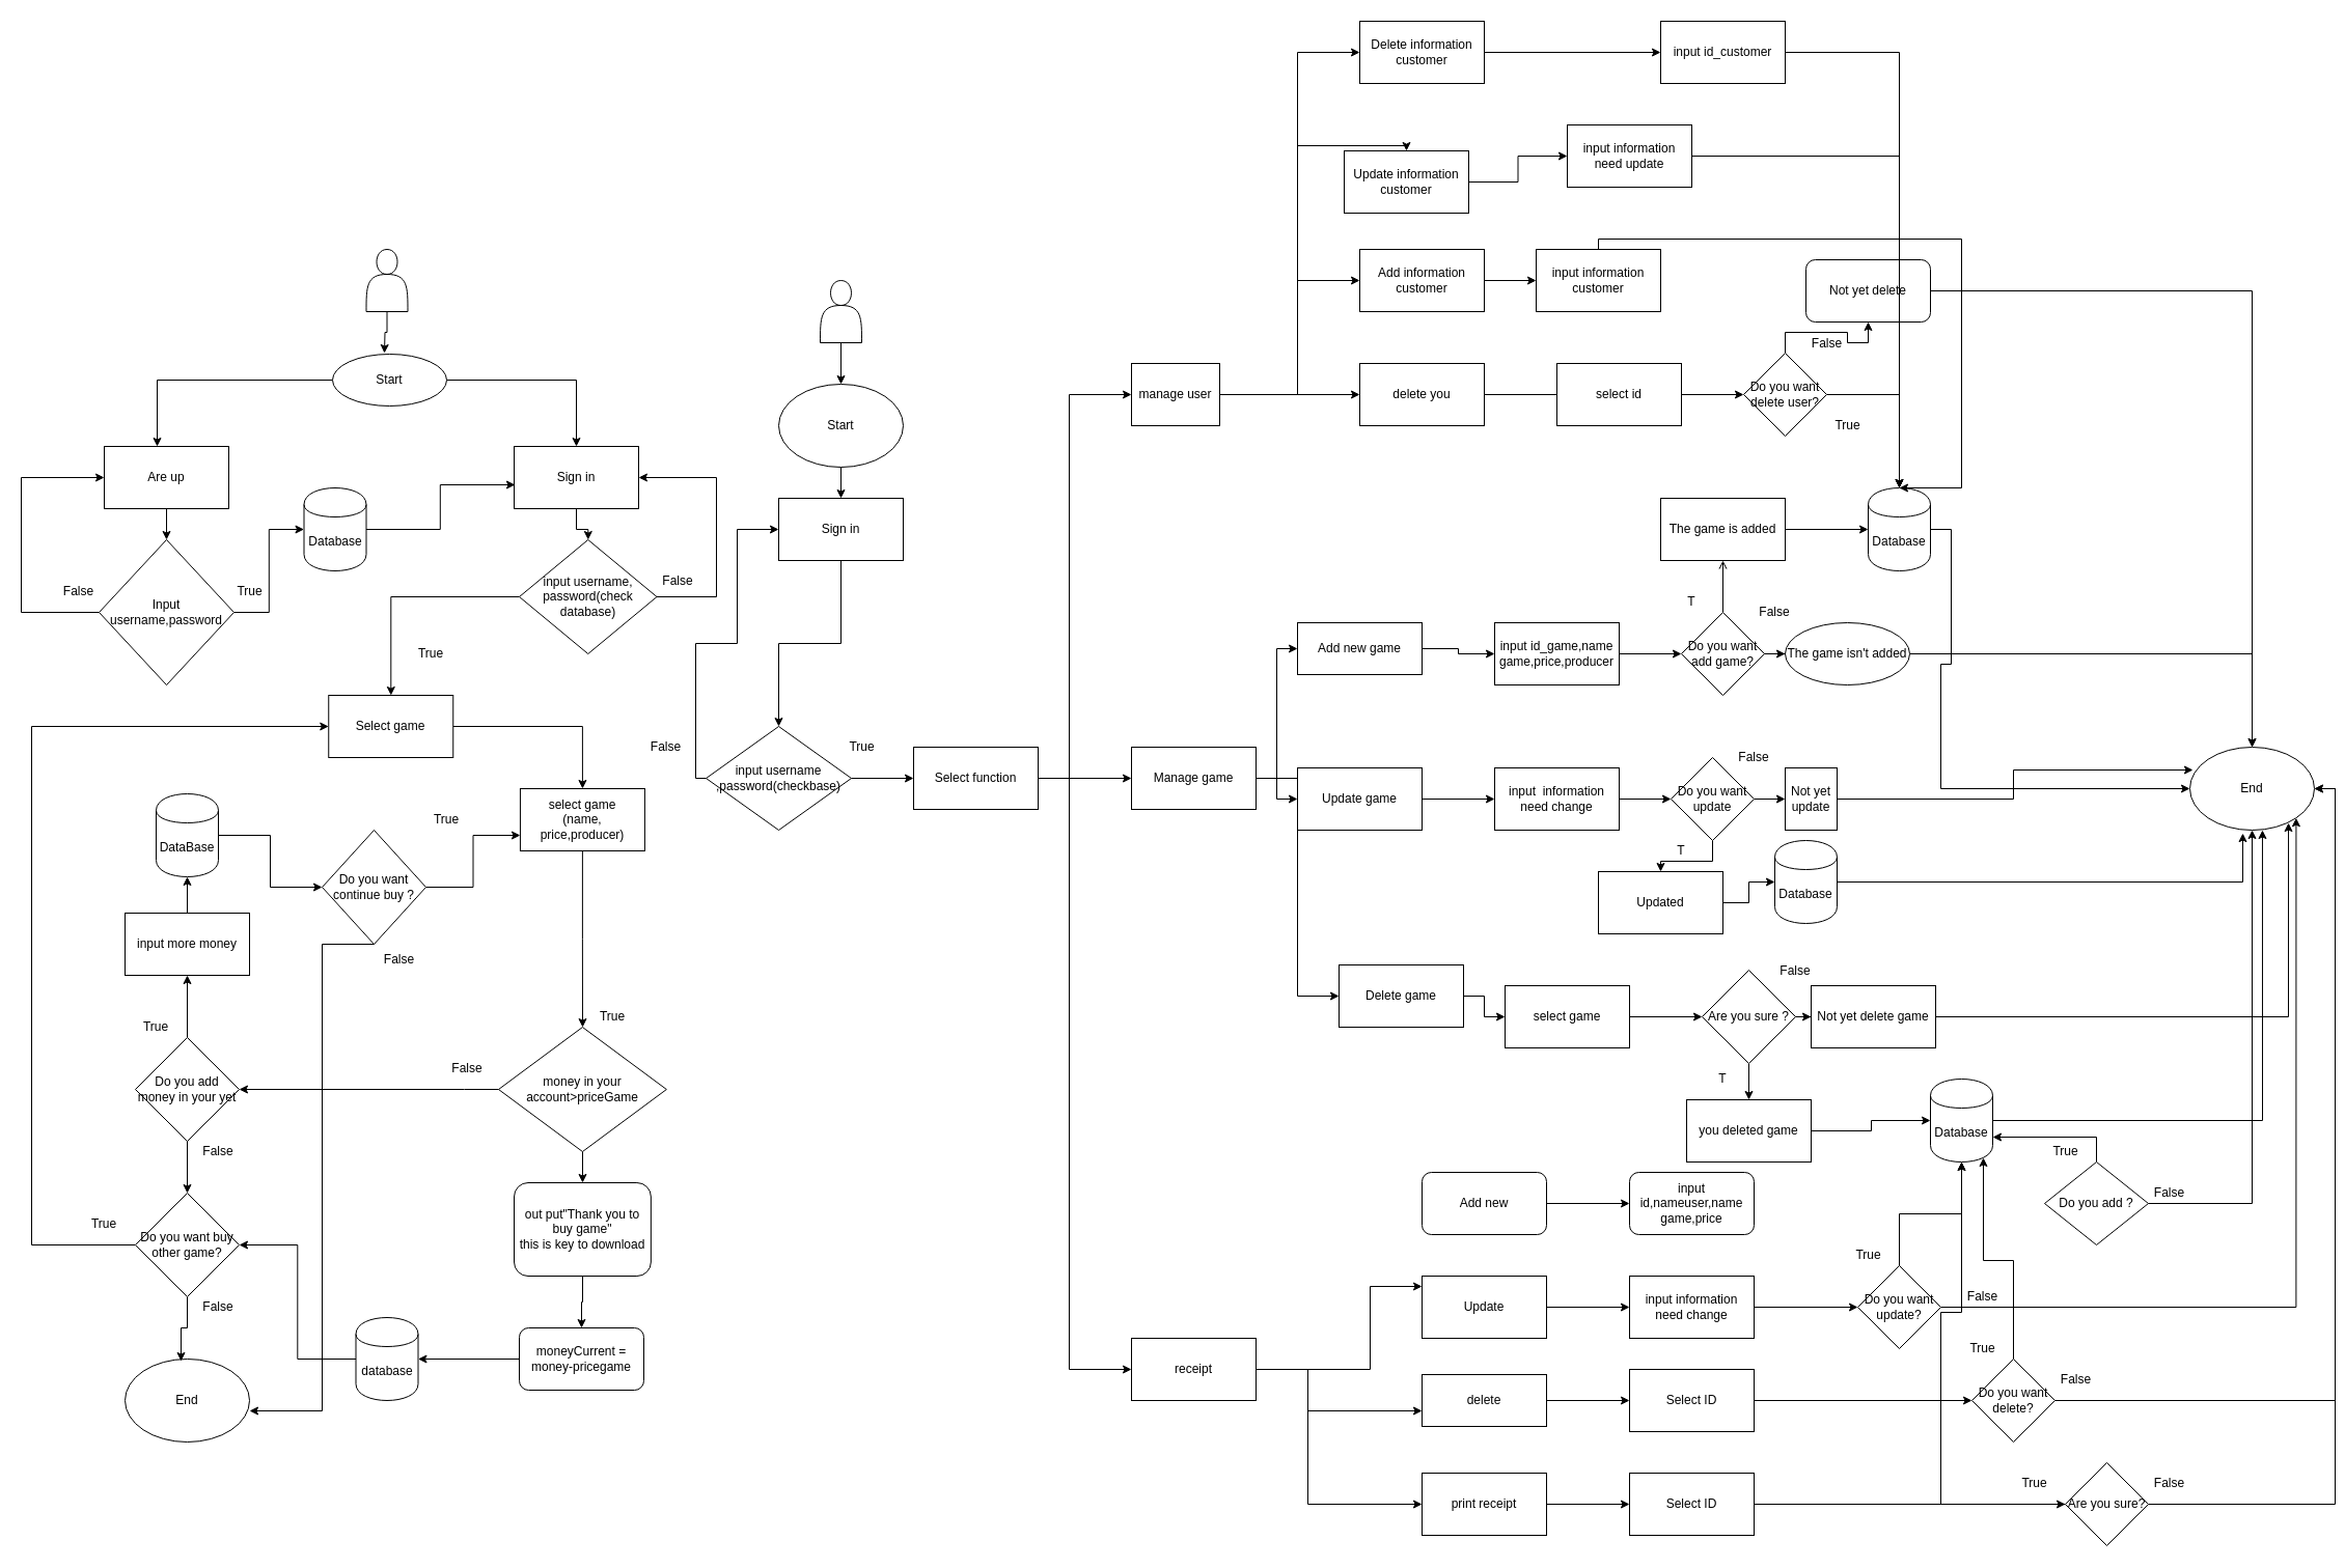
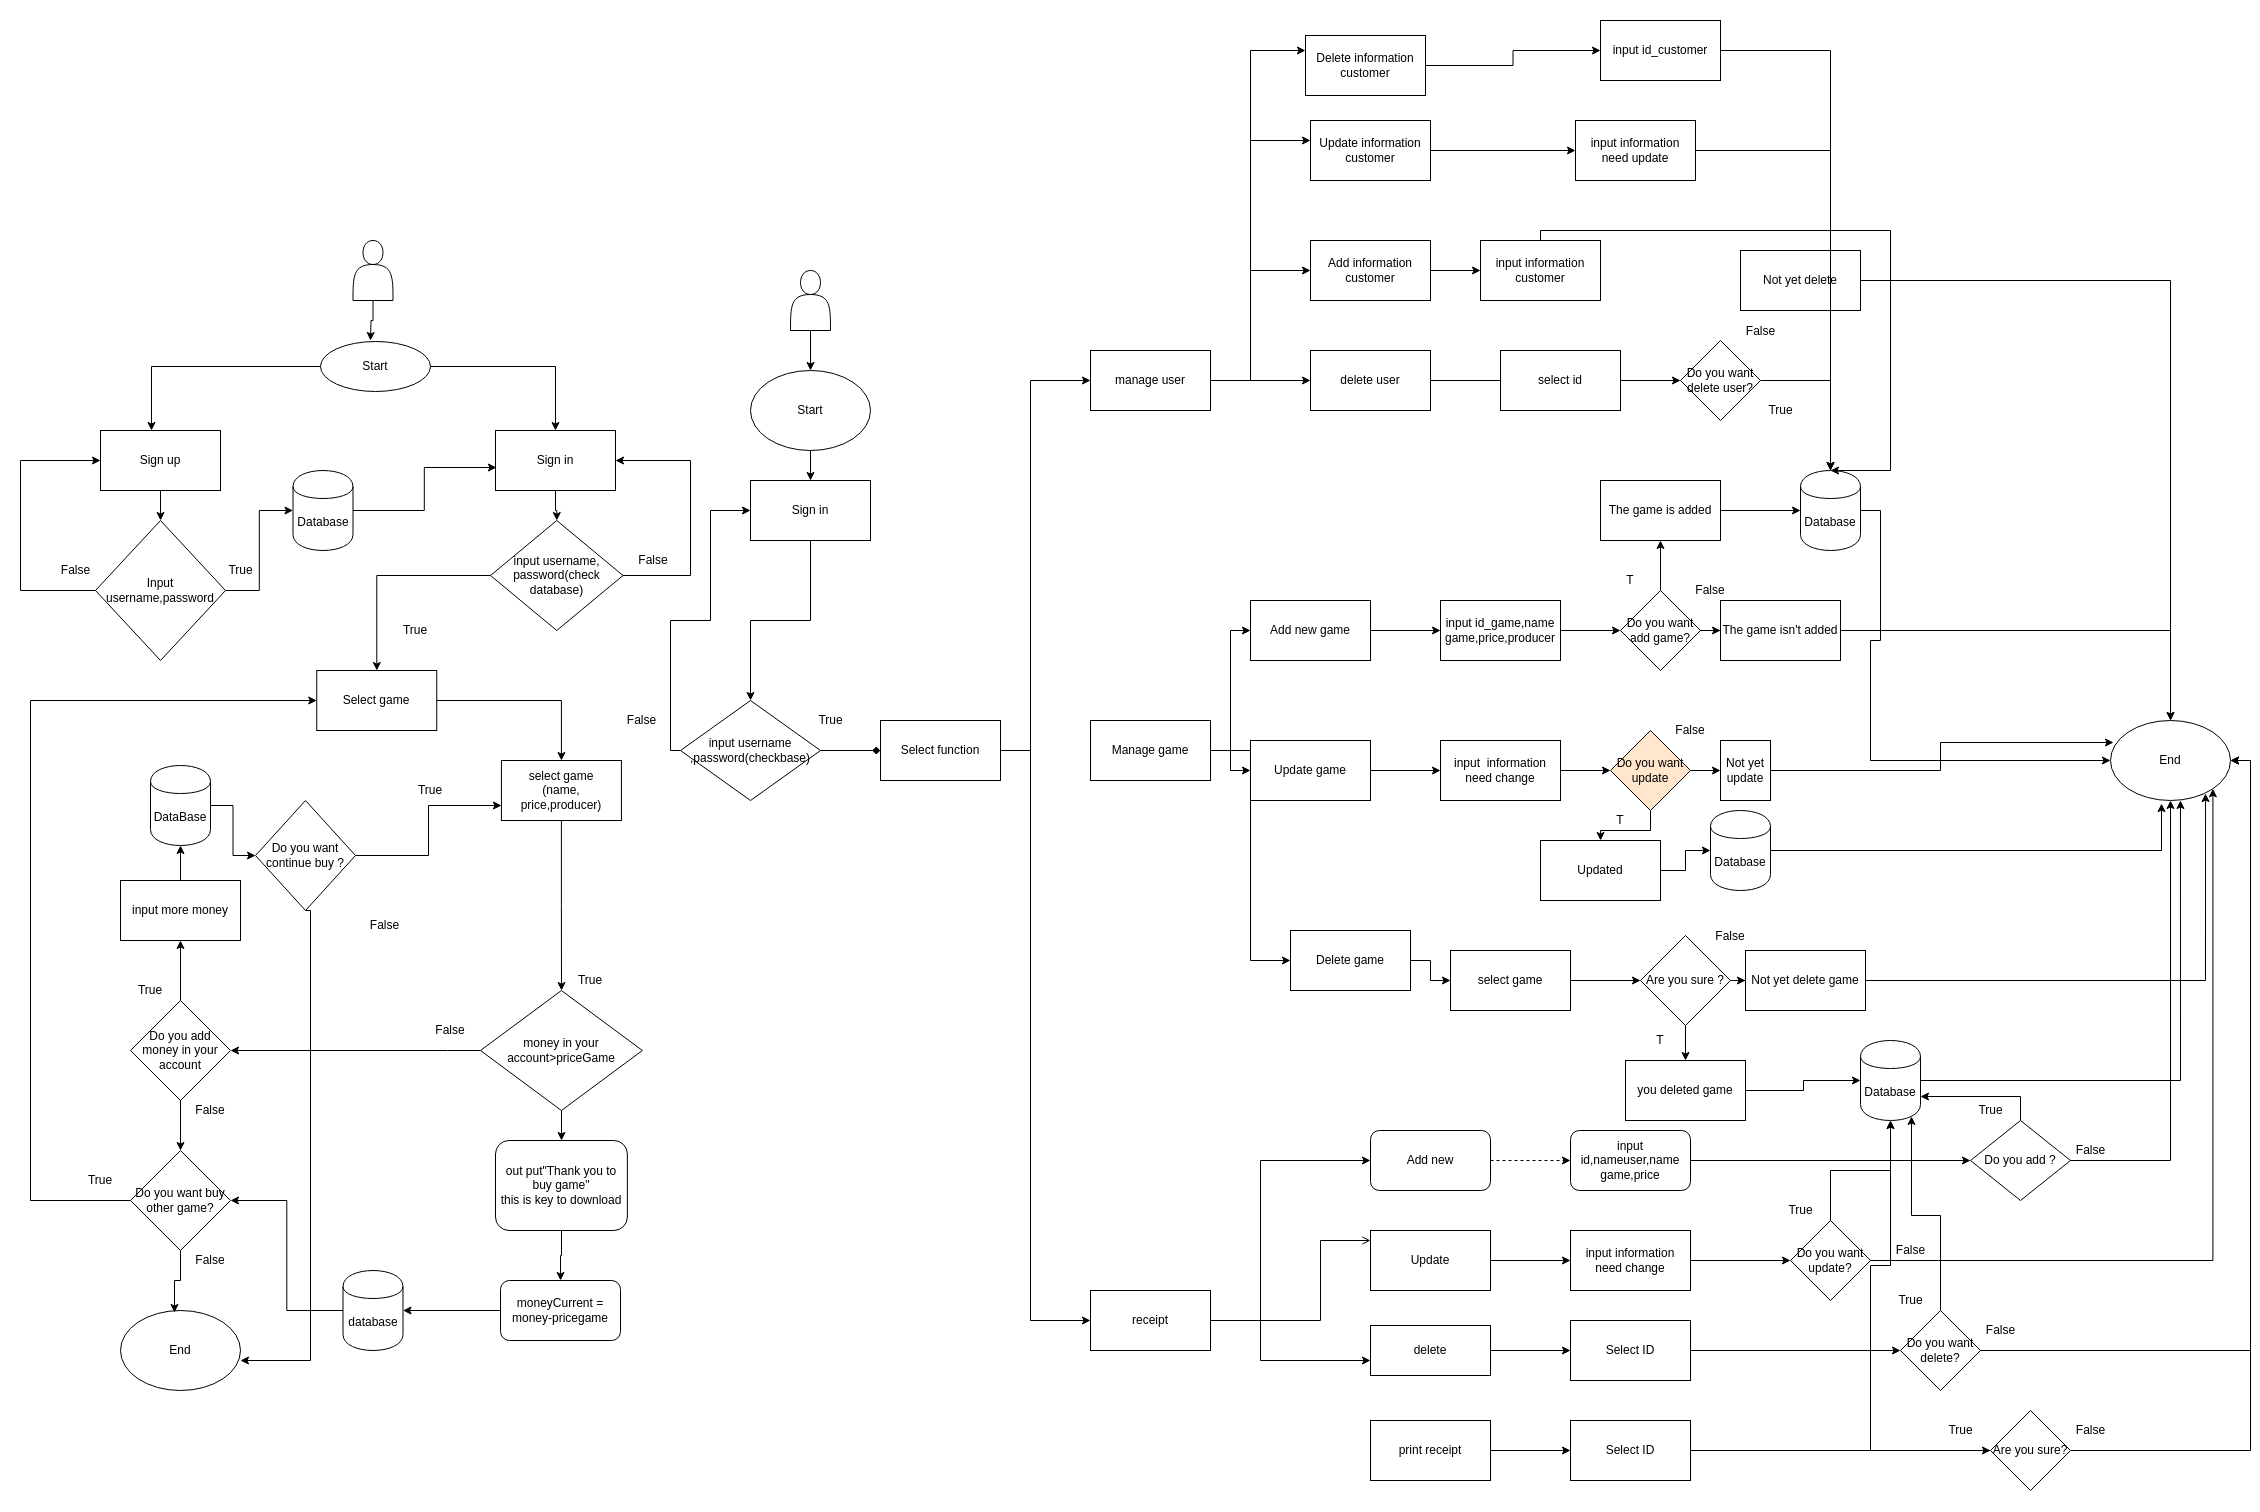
- <mxCell id="182" value="Delete information customer" style="rounded=0;whiteSpace=wrap;html=1;" parent="1" vertex="1"><mxGeometry x="1310" y="20" width="120" height="60" as="geometry" /></mxCell>
+ <mxCell id="182" value="Delete information customer" style="rounded=0;whiteSpace=wrap;html=1;" parent="1" vertex="1"><mxGeometry x="1305" y="35" width="120" height="60" as="geometry" /></mxCell>
- <mxCell id="186" value="input information need update" style="rounded=0;whiteSpace=wrap;html=1;" parent="1" vertex="1"><mxGeometry x="1510" y="120" width="120" height="60" as="geometry" /></mxCell>
+ <mxCell id="186" value="input information need update" style="rounded=0;whiteSpace=wrap;html=1;" parent="1" vertex="1"><mxGeometry x="1575" y="120" width="120" height="60" as="geometry" /></mxCell>
- <mxCell id="180" value="Update information customer" style="rounded=0;whiteSpace=wrap;html=1;" parent="1" vertex="1"><mxGeometry x="1295" y="145" width="120" height="60" as="geometry" /></mxCell>
+ <mxCell id="180" value="Update information customer" style="rounded=0;whiteSpace=wrap;html=1;" parent="1" vertex="1"><mxGeometry x="1310" y="120" width="120" height="60" as="geometry" /></mxCell>
- <mxCell id="139" value="Not yet delete" style="whiteSpace=wrap;html=1;rounded=1;" parent="1" vertex="1"><mxGeometry x="1740" y="250" width="120" height="60" as="geometry" /></mxCell>
+ <mxCell id="139" value="Not yet delete" style="whiteSpace=wrap;html=1;rounded=0;" parent="1" vertex="1"><mxGeometry x="1740" y="250" width="120" height="60" as="geometry" /></mxCell>
- <mxCell id="136" value="" style="edgeStyle=orthogonalEdgeStyle;rounded=0;orthogonalLoop=1;jettySize=auto;html=1;" parent="1" source="137" target="139" edge="1"><mxGeometry relative="1" as="geometry" /></mxCell>
- <mxCell id="119" value="manage user" style="whiteSpace=wrap;html=1;" parent="1" vertex="1"><mxGeometry x="1090" y="350" width="85" height="60" as="geometry" /></mxCell>
+ <mxCell id="119" value="manage user" style="whiteSpace=wrap;html=1;" parent="1" vertex="1"><mxGeometry x="1090" y="350" width="120" height="60" as="geometry" /></mxCell>
- <mxCell id="126" value="delete you" style="rounded=0;whiteSpace=wrap;html=1;" parent="1" vertex="1"><mxGeometry x="1310" y="350" width="120" height="60" as="geometry" /></mxCell>
+ <mxCell id="126" value="delete user" style="rounded=0;whiteSpace=wrap;html=1;" parent="1" vertex="1"><mxGeometry x="1310" y="350" width="120" height="60" as="geometry" /></mxCell>
- <mxCell id="46" value="Are up" style="rounded=0;whiteSpace=wrap;html=1;" parent="1" vertex="1"><mxGeometry x="100" y="430" width="120" height="60" as="geometry" /></mxCell>
+ <mxCell id="46" value="Sign up" style="rounded=0;whiteSpace=wrap;html=1;" parent="1" vertex="1"><mxGeometry x="100" y="430" width="120" height="60" as="geometry" /></mxCell>
- <mxCell id="61" value="" style="edgeStyle=orthogonalEdgeStyle;rounded=0;orthogonalLoop=1;jettySize=auto;html=1;endArrow=open;" parent="1" source="62" target="65" edge="1"><mxGeometry relative="1" as="geometry" /></mxCell>
+ <mxCell id="61" value="" style="edgeStyle=orthogonalEdgeStyle;rounded=0;orthogonalLoop=1;jettySize=auto;html=1;" parent="1" source="62" target="65" edge="1"><mxGeometry relative="1" as="geometry" /></mxCell>
- <mxCell id="11" value="input username,&lt;br&gt;password(check database)" style="rhombus;whiteSpace=wrap;html=1;" parent="1" vertex="1"><mxGeometry x="500" y="520" width="132.5" height="110" as="geometry" /></mxCell>
+ <mxCell id="11" value="input username,&lt;br&gt;password(check database)" style="rhombus;whiteSpace=wrap;html=1;" parent="1" vertex="1"><mxGeometry x="490" y="520" width="132.5" height="110" as="geometry" /></mxCell>
- <mxCell id="55" value="Add new game" style="rounded=0;whiteSpace=wrap;html=1;" parent="1" vertex="1"><mxGeometry x="1250" y="600" width="120" height="50" as="geometry" /></mxCell>
+ <mxCell id="55" value="Add new game" style="rounded=0;whiteSpace=wrap;html=1;" parent="1" vertex="1"><mxGeometry x="1250" y="600" width="120" height="60" as="geometry" /></mxCell>
- <mxCell id="71" value="The game isn't added" style="ellipse;whiteSpace=wrap;html=1;" parent="1" vertex="1"><mxGeometry x="1720" y="600" width="120" height="60" as="geometry" /></mxCell>
+ <mxCell id="71" value="The game isn't added" style="rounded=0;whiteSpace=wrap;html=1;" parent="1" vertex="1"><mxGeometry x="1720" y="600" width="120" height="60" as="geometry" /></mxCell>
- <mxCell id="105" value="" style="edgeStyle=orthogonalEdgeStyle;rounded=0;orthogonalLoop=1;jettySize=auto;html=1;" parent="1" source="106" target="110" edge="1"><mxGeometry relative="1" as="geometry" /></mxCell>
+ <mxCell id="105" value="" style="edgeStyle=orthogonalEdgeStyle;rounded=0;orthogonalLoop=1;jettySize=auto;html=1;endArrow=diamond;" parent="1" source="106" target="110" edge="1"><mxGeometry relative="1" as="geometry" /></mxCell>
- <mxCell id="107" value="" style="edgeStyle=orthogonalEdgeStyle;rounded=0;orthogonalLoop=1;jettySize=auto;html=1;" parent="1" source="110" target="114" edge="1"><mxGeometry relative="1" as="geometry" /></mxCell>
- <mxCell id="70" value="Do you want update" style="rhombus;whiteSpace=wrap;html=1;" parent="1" vertex="1"><mxGeometry x="1609.995" y="730" width="80" height="80" as="geometry" /></mxCell>
+ <mxCell id="70" value="Do you want update" style="rhombus;whiteSpace=wrap;html=1;fillColor=#ffe6cc;" parent="1" vertex="1"><mxGeometry x="1609.995" y="730" width="80" height="80" as="geometry" /></mxCell>
- <mxCell id="43" value="Do you want continue buy ?" style="rhombus;whiteSpace=wrap;html=1;" parent="1" vertex="1"><mxGeometry x="310" y="800" width="100" height="110" as="geometry" /></mxCell>
+ <mxCell id="43" value="Do you want continue buy ?" style="rhombus;whiteSpace=wrap;html=1;" parent="1" vertex="1"><mxGeometry x="255" y="800" width="100" height="110" as="geometry" /></mxCell>
- <mxCell id="16" value="Do you add money in your yet" style="rhombus;whiteSpace=wrap;html=1;" parent="1" vertex="1"><mxGeometry x="129.99" y="1000" width="100.01" height="100" as="geometry" /></mxCell>
+ <mxCell id="16" value="Do you add money in your account" style="rhombus;whiteSpace=wrap;html=1;" parent="1" vertex="1"><mxGeometry x="129.99" y="1000" width="100.01" height="100" as="geometry" /></mxCell>
- <mxCell id="127" value="" style="edgeStyle=orthogonalEdgeStyle;rounded=0;orthogonalLoop=1;jettySize=auto;html=1;" parent="1" source="128" target="142" edge="1"><mxGeometry relative="1" as="geometry" /></mxCell>
+ <mxCell id="127" value="" style="edgeStyle=orthogonalEdgeStyle;rounded=0;orthogonalLoop=1;jettySize=auto;html=1;dashed=1;" parent="1" source="128" target="142" edge="1"><mxGeometry relative="1" as="geometry" /></mxCell>
+ <mxCell id="141" style="edgeStyle=orthogonalEdgeStyle;rounded=0;orthogonalLoop=1;jettySize=auto;html=1;entryX=0;entryY=0.5;entryDx=0;entryDy=0;" parent="1" source="142" target="145" edge="1"><mxGeometry relative="1" as="geometry" /></mxCell>
+ <mxCell id="120" style="edgeStyle=orthogonalEdgeStyle;rounded=0;orthogonalLoop=1;jettySize=auto;html=1;" parent="1" source="124" target="128" edge="1"><mxGeometry relative="1" as="geometry"><mxPoint x="1250" y="1190" as="targetPoint" /><Array as="points"><mxPoint x="1260" y="1320" /><mxPoint x="1260" y="1160" /></Array></mxGeometry></mxCell>
- <mxCell id="121" style="edgeStyle=orthogonalEdgeStyle;rounded=0;orthogonalLoop=1;jettySize=auto;html=1;" parent="1" source="124" target="130" edge="1"><mxGeometry relative="1" as="geometry"><mxPoint x="1380" y="1320" as="targetPoint" /><Array as="points"><mxPoint x="1320" y="1320" /><mxPoint x="1320" y="1240" /></Array></mxGeometry></mxCell>
+ <mxCell id="121" style="edgeStyle=orthogonalEdgeStyle;rounded=0;orthogonalLoop=1;jettySize=auto;html=1;endArrow=open;" parent="1" source="124" target="130" edge="1"><mxGeometry relative="1" as="geometry"><mxPoint x="1380" y="1320" as="targetPoint" /><Array as="points"><mxPoint x="1320" y="1320" /><mxPoint x="1320" y="1240" /></Array></mxGeometry></mxCell>
- <mxCell id="123" style="edgeStyle=orthogonalEdgeStyle;rounded=0;orthogonalLoop=1;jettySize=auto;html=1;" parent="1" source="124" target="134" edge="1"><mxGeometry relative="1" as="geometry"><mxPoint x="1260" y="1450" as="targetPoint" /><Array as="points"><mxPoint x="1260" y="1320" /><mxPoint x="1260" y="1450" /></Array></mxGeometry></mxCell>
